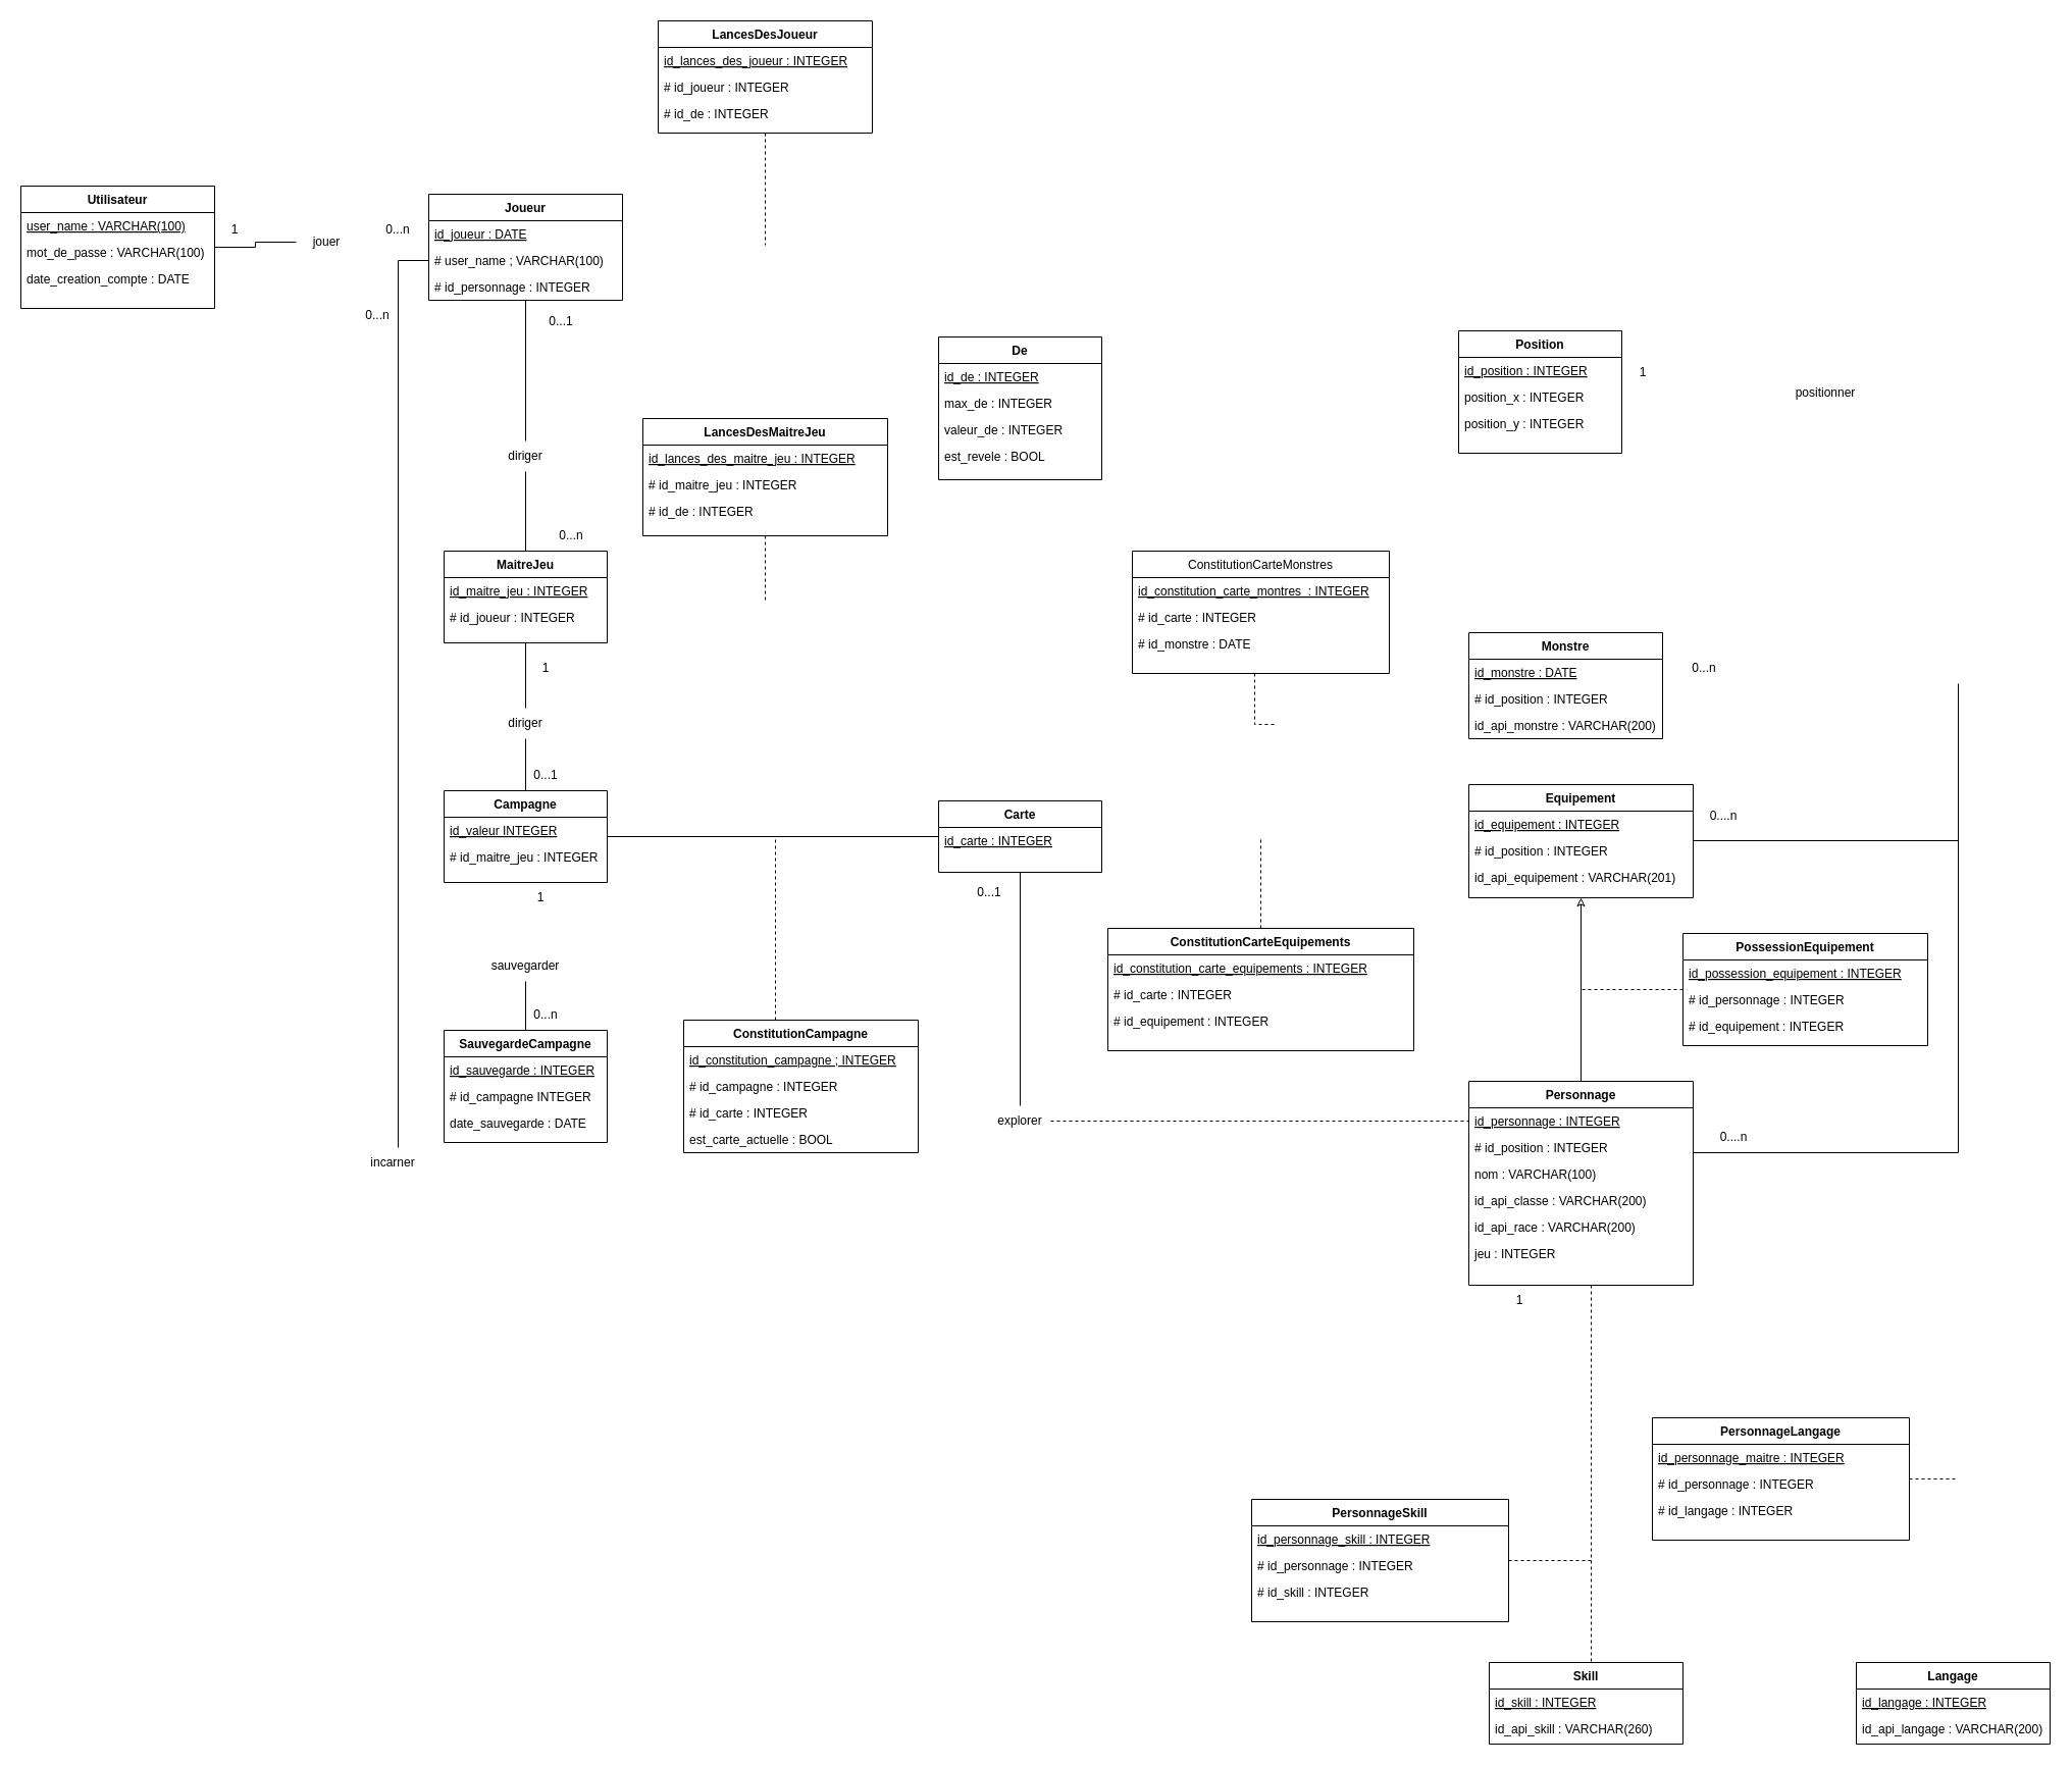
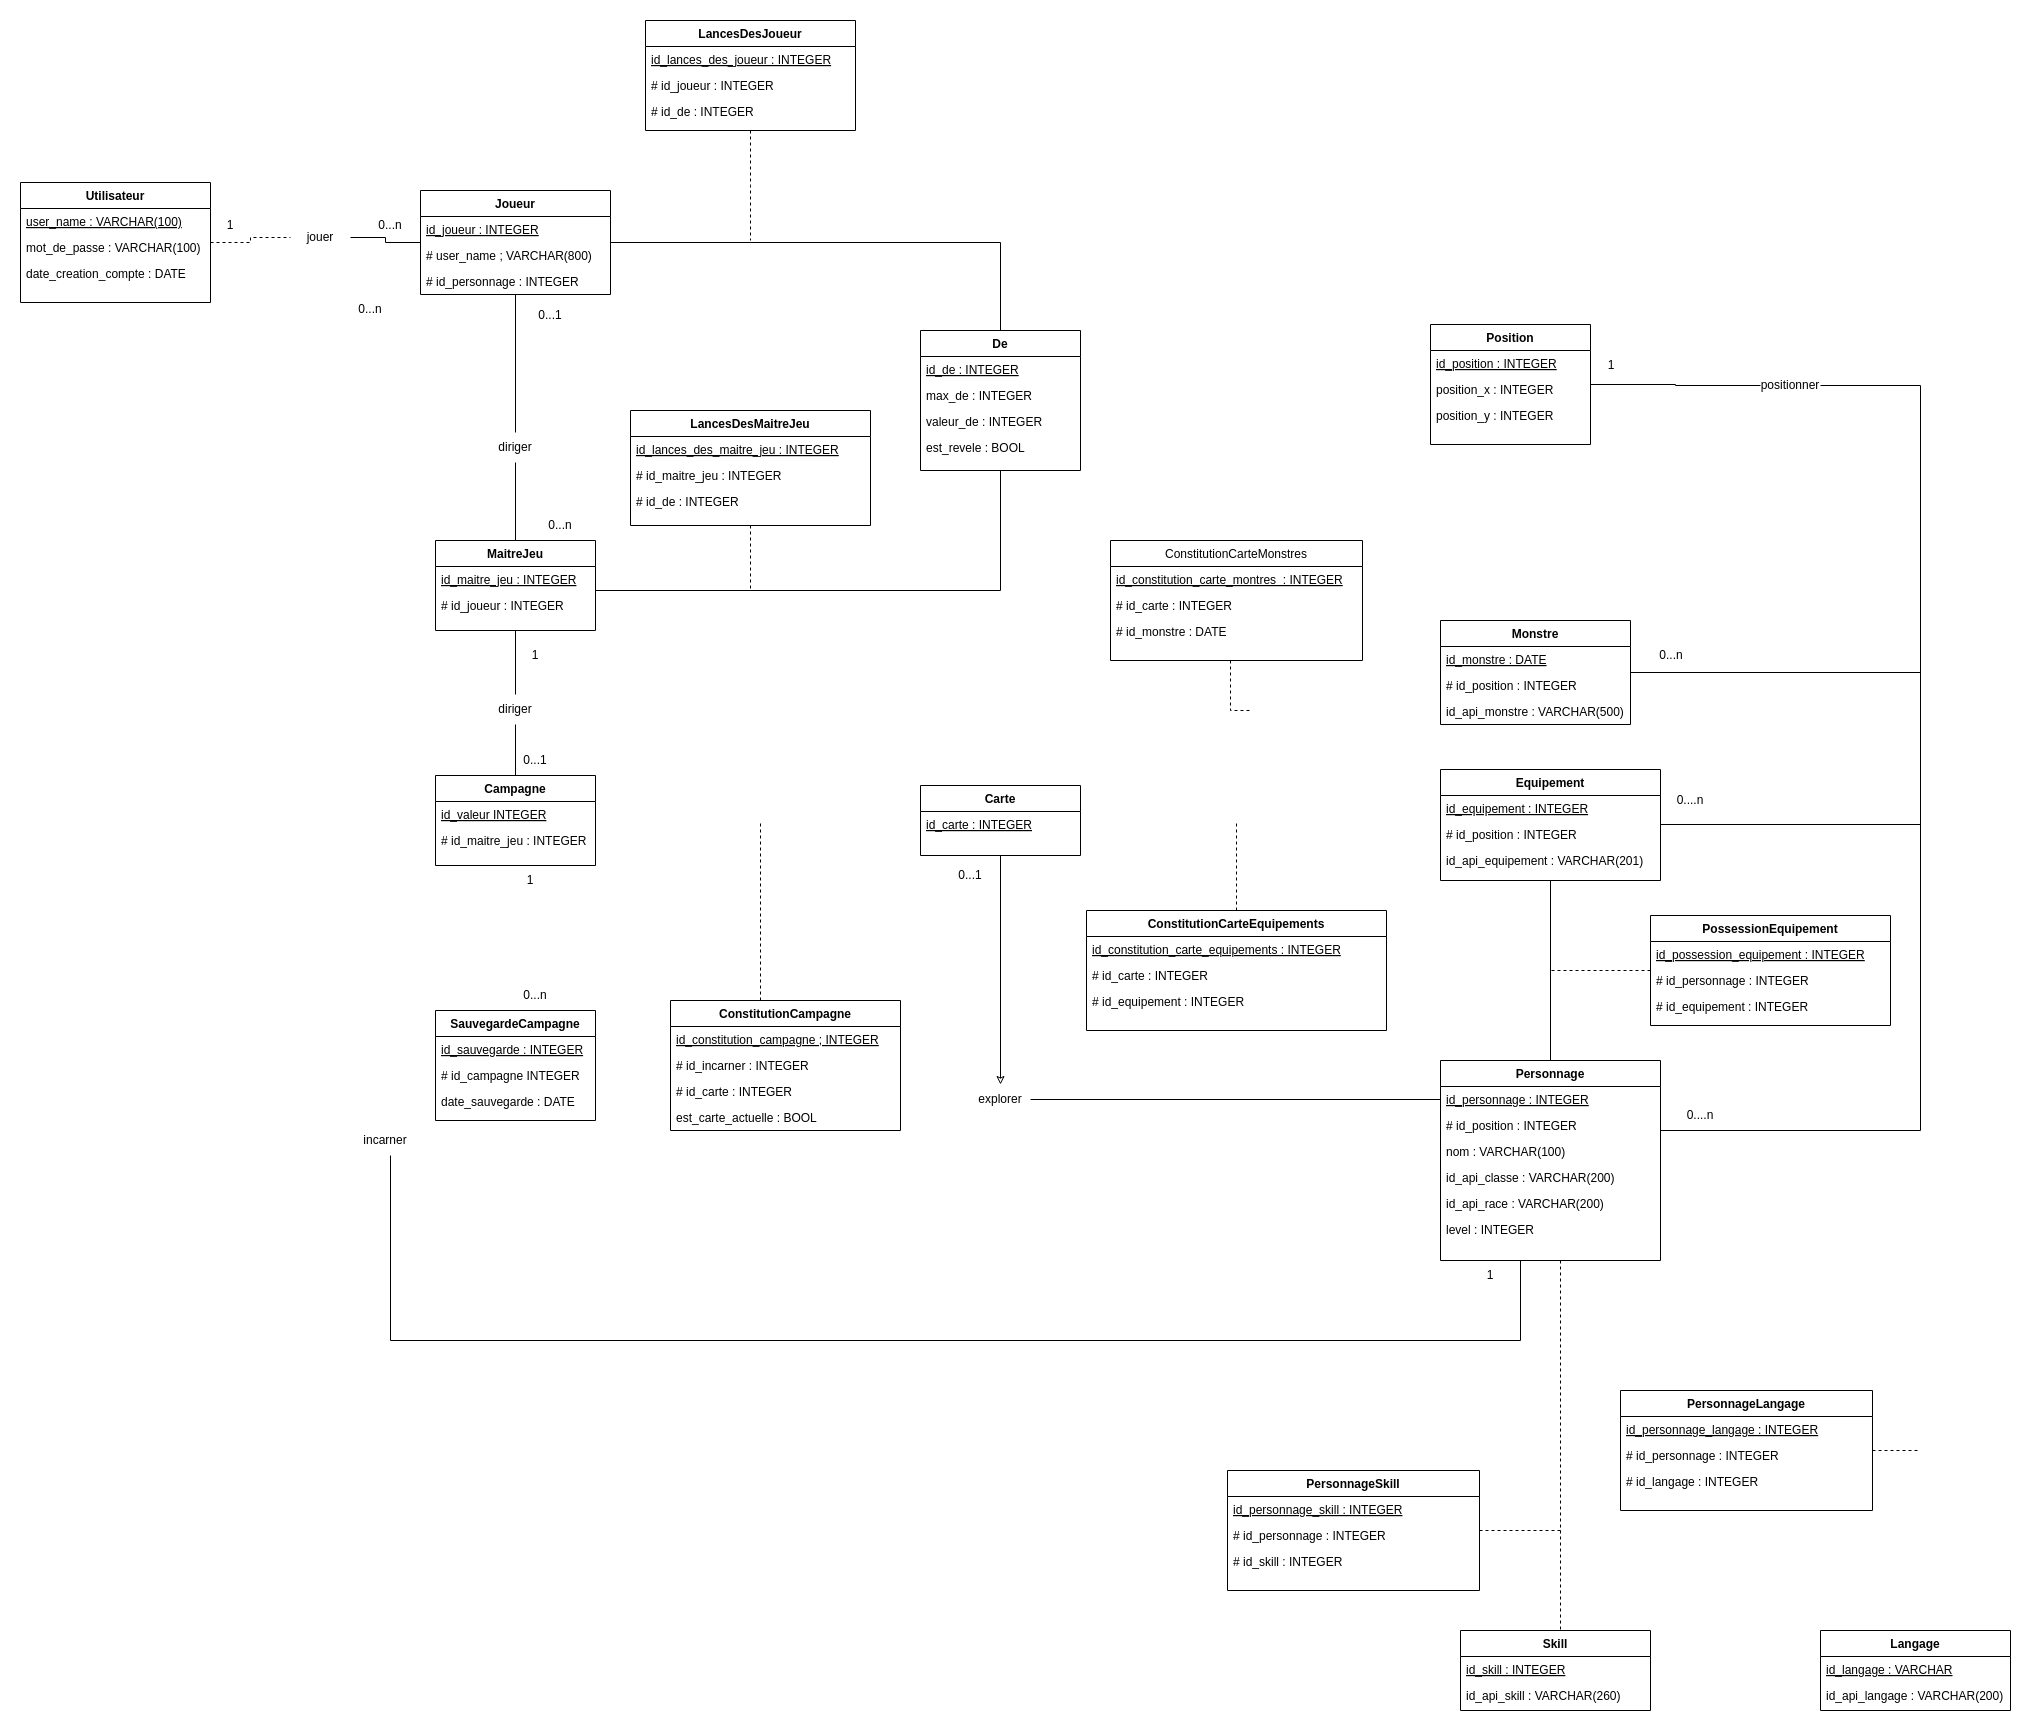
- <mxCell id="5" value="id_joueur : DATE" style="text;align=left;verticalAlign=top;spacingLeft=4;spacingRight=4;overflow=hidden;rotatable=0;points=[[0,0.5],[1,0.5]];portConstraint=eastwest;fontStyle=4" parent="4" vertex="1"><mxGeometry y="26" width="190" height="26" as="geometry" /></mxCell>
+ <mxCell id="5" value="id_joueur : INTEGER" style="text;align=left;verticalAlign=top;spacingLeft=4;spacingRight=4;overflow=hidden;rotatable=0;points=[[0,0.5],[1,0.5]];portConstraint=eastwest;fontStyle=4" parent="4" vertex="1"><mxGeometry y="26" width="190" height="26" as="geometry" /></mxCell>
+ <mxCell id="78" style="edgeStyle=orthogonalEdgeStyle;rounded=0;orthogonalLoop=1;jettySize=auto;html=1;endArrow=none;endFill=0;align=center;startArrow=none;" edge="1" parent="1" source="114" target="4"><mxGeometry relative="1" as="geometry" /></mxCell>
- <mxCell id="115" value="" style="edgeStyle=orthogonalEdgeStyle;rounded=0;orthogonalLoop=1;jettySize=auto;html=1;endArrow=none;endFill=0;align=center;" edge="1" parent="1" source="79" target="114"><mxGeometry relative="1" as="geometry"><mxPoint x="210" y="242" as="sourcePoint" /><mxPoint x="420" y="242" as="targetPoint" /></mxGeometry></mxCell>
+ <mxCell id="115" value="" style="edgeStyle=orthogonalEdgeStyle;rounded=0;orthogonalLoop=1;jettySize=auto;html=1;endArrow=none;endFill=0;align=center;dashed=1;" edge="1" parent="1" source="79" target="114"><mxGeometry relative="1" as="geometry"><mxPoint x="210" y="242" as="sourcePoint" /><mxPoint x="420" y="242" as="targetPoint" /></mxGeometry></mxCell>
+ <mxCell id="2" style="edgeStyle=orthogonalEdgeStyle;rounded=0;orthogonalLoop=1;jettySize=auto;html=1;endArrow=none;endFill=0;align=center;" edge="1" parent="1" source="4" target="57"><mxGeometry relative="1" as="geometry" /></mxCell>
- <mxCell id="6" value="# user_name ; VARCHAR(100)" style="text;align=left;verticalAlign=top;spacingLeft=4;spacingRight=4;overflow=hidden;rotatable=0;points=[[0,0.5],[1,0.5]];portConstraint=eastwest;rounded=0;shadow=0;html=0;" parent="4" vertex="1"><mxGeometry y="52" width="190" height="26" as="geometry" /></mxCell>
+ <mxCell id="6" value="# user_name ; VARCHAR(800)" style="text;align=left;verticalAlign=top;spacingLeft=4;spacingRight=4;overflow=hidden;rotatable=0;points=[[0,0.5],[1,0.5]];portConstraint=eastwest;rounded=0;shadow=0;html=0;" parent="4" vertex="1"><mxGeometry y="52" width="190" height="26" as="geometry" /></mxCell>
+ <mxCell id="47" style="edgeStyle=orthogonalEdgeStyle;rounded=0;orthogonalLoop=1;jettySize=auto;html=1;endArrow=none;endFill=0;startArrow=none;" edge="1" parent="1" source="91" target="62"><mxGeometry relative="1" as="geometry"><Array as="points" /></mxGeometry></mxCell>
+ <mxCell id="8" style="edgeStyle=orthogonalEdgeStyle;rounded=0;orthogonalLoop=1;jettySize=auto;html=1;endArrow=none;endFill=0;" edge="1" parent="1" source="9" target="57"><mxGeometry relative="1" as="geometry"><Array as="points"><mxPoint x="1000" y="590" /></Array></mxGeometry></mxCell>
+ <mxCell id="92" value="" style="edgeStyle=orthogonalEdgeStyle;rounded=0;orthogonalLoop=1;jettySize=auto;html=1;endArrow=none;endFill=0;" edge="1" parent="1" source="48" target="91"><mxGeometry relative="1" as="geometry"><mxPoint x="1600" y="672" as="sourcePoint" /><mxPoint x="1600" y="160" as="targetPoint" /><Array as="points"><mxPoint x="1920" y="672" /><mxPoint x="1920" y="385" /></Array></mxGeometry></mxCell>
- <mxCell id="33" style="edgeStyle=orthogonalEdgeStyle;rounded=0;orthogonalLoop=1;jettySize=auto;html=1;endArrow=none;endFill=0;startArrow=none;" edge="1" parent="1" source="95" target="4"><mxGeometry relative="1" as="geometry"><Array as="points"><mxPoint x="390" y="255" /></Array></mxGeometry></mxCell>
- <mxCell id="51" value="id_api_monstre : VARCHAR(200)" style="text;align=left;verticalAlign=top;spacingLeft=4;spacingRight=4;overflow=hidden;rotatable=0;points=[[0,0.5],[1,0.5]];portConstraint=eastwest;rounded=0;shadow=0;html=0;fontStyle=0" vertex="1" parent="48"><mxGeometry y="78" width="190" height="26" as="geometry" /></mxCell>
+ <mxCell id="51" value="id_api_monstre : VARCHAR(500)" style="text;align=left;verticalAlign=top;spacingLeft=4;spacingRight=4;overflow=hidden;rotatable=0;points=[[0,0.5],[1,0.5]];portConstraint=eastwest;rounded=0;shadow=0;html=0;fontStyle=0" vertex="1" parent="48"><mxGeometry y="78" width="190" height="26" as="geometry" /></mxCell>
- <mxCell id="12" style="edgeStyle=orthogonalEdgeStyle;rounded=0;orthogonalLoop=1;jettySize=auto;html=1;endArrow=none;endFill=0;" edge="1" parent="1" source="14" target="18"><mxGeometry relative="1" as="geometry" /></mxCell>
- <mxCell id="31" style="edgeStyle=orthogonalEdgeStyle;rounded=0;orthogonalLoop=1;jettySize=auto;html=1;endArrow=classic;endFill=0;" edge="1" parent="1" source="35" target="43"><mxGeometry relative="1" as="geometry" /></mxCell>
+ <mxCell id="31" style="edgeStyle=orthogonalEdgeStyle;rounded=0;orthogonalLoop=1;jettySize=auto;html=1;endArrow=none;endFill=0;" edge="1" parent="1" source="35" target="43"><mxGeometry relative="1" as="geometry" /></mxCell>
- <mxCell id="131" value="sauvegarder" style="text;html=1;strokeColor=none;fillColor=none;align=center;verticalAlign=middle;whiteSpace=wrap;rounded=0;" vertex="1" parent="1"><mxGeometry x="485" y="932" width="60" height="30" as="geometry" /></mxCell>
- <mxCell id="132" value="" style="edgeStyle=orthogonalEdgeStyle;rounded=0;orthogonalLoop=1;jettySize=auto;html=1;endArrow=none;endFill=0;align=center;" edge="1" parent="1" source="83" target="131"><mxGeometry relative="1" as="geometry"><mxPoint x="515" y="1010" as="sourcePoint" /><mxPoint x="515" y="865" as="targetPoint" /></mxGeometry></mxCell>
- <mxCell id="23" value="# id_campagne : INTEGER" style="text;align=left;verticalAlign=top;spacingLeft=4;spacingRight=4;overflow=hidden;rotatable=0;points=[[0,0.5],[1,0.5]];portConstraint=eastwest;rounded=0;shadow=0;html=0;" vertex="1" parent="21"><mxGeometry y="52" width="230" height="26" as="geometry" /></mxCell>
+ <mxCell id="23" value="# id_incarner : INTEGER" style="text;align=left;verticalAlign=top;spacingLeft=4;spacingRight=4;overflow=hidden;rotatable=0;points=[[0,0.5],[1,0.5]];portConstraint=eastwest;rounded=0;shadow=0;html=0;" vertex="1" parent="21"><mxGeometry y="52" width="230" height="26" as="geometry" /></mxCell>
- <mxCell id="130" value="" style="edgeStyle=orthogonalEdgeStyle;rounded=0;orthogonalLoop=1;jettySize=auto;html=1;endArrow=none;endFill=0;" edge="1" parent="1" source="18" target="129"><mxGeometry relative="1" as="geometry"><mxPoint x="1000" y="855" as="sourcePoint" /><mxPoint x="1440" y="1100" as="targetPoint" /><Array as="points" /></mxGeometry></mxCell>
+ <mxCell id="130" value="" style="edgeStyle=orthogonalEdgeStyle;rounded=0;orthogonalLoop=1;jettySize=auto;html=1;endArrow=classic;endFill=0;" edge="1" parent="1" source="18" target="129"><mxGeometry relative="1" as="geometry"><mxPoint x="1000" y="855" as="sourcePoint" /><mxPoint x="1440" y="1100" as="targetPoint" /><Array as="points" /></mxGeometry></mxCell>
- <mxCell id="17" style="edgeStyle=orthogonalEdgeStyle;rounded=0;orthogonalLoop=1;jettySize=auto;html=1;endArrow=none;endFill=0;startArrow=none;dashed=1;" edge="1" parent="1" source="129" target="35"><mxGeometry relative="1" as="geometry"><Array as="points"><mxPoint x="1000" y="1100" /></Array></mxGeometry></mxCell>
+ <mxCell id="17" style="edgeStyle=orthogonalEdgeStyle;rounded=0;orthogonalLoop=1;jettySize=auto;html=1;endArrow=none;endFill=0;startArrow=none;" edge="1" parent="1" source="129" target="35"><mxGeometry relative="1" as="geometry"><Array as="points"><mxPoint x="1000" y="1100" /></Array></mxGeometry></mxCell>
- <mxCell id="41" value="jeu : INTEGER" style="text;align=left;verticalAlign=top;spacingLeft=4;spacingRight=4;overflow=hidden;rotatable=0;points=[[0,0.5],[1,0.5]];portConstraint=eastwest;rounded=0;shadow=0;html=0;fontStyle=0" vertex="1" parent="35"><mxGeometry y="156" width="220" height="26" as="geometry" /></mxCell>
+ <mxCell id="41" value="level : INTEGER" style="text;align=left;verticalAlign=top;spacingLeft=4;spacingRight=4;overflow=hidden;rotatable=0;points=[[0,0.5],[1,0.5]];portConstraint=eastwest;rounded=0;shadow=0;html=0;fontStyle=0" vertex="1" parent="35"><mxGeometry y="156" width="220" height="26" as="geometry" /></mxCell>
+ <mxCell id="96" value="" style="edgeStyle=orthogonalEdgeStyle;rounded=0;orthogonalLoop=1;jettySize=auto;html=1;endArrow=none;endFill=0;" edge="1" parent="1" source="35" target="95"><mxGeometry relative="1" as="geometry"><mxPoint x="1520" y="1260" as="sourcePoint" /><mxPoint x="440" y="309" as="targetPoint" /><Array as="points"><mxPoint x="1520" y="1340" /><mxPoint x="390" y="1340" /></Array></mxGeometry></mxCell>
- <mxCell id="126" value="id_personnage_maitre : INTEGER" style="text;align=left;verticalAlign=top;spacingLeft=4;spacingRight=4;overflow=hidden;rotatable=0;points=[[0,0.5],[1,0.5]];portConstraint=eastwest;rounded=0;shadow=0;html=0;fontStyle=4" vertex="1" parent="125"><mxGeometry y="26" width="252" height="26" as="geometry" /></mxCell>
+ <mxCell id="126" value="id_personnage_langage : INTEGER" style="text;align=left;verticalAlign=top;spacingLeft=4;spacingRight=4;overflow=hidden;rotatable=0;points=[[0,0.5],[1,0.5]];portConstraint=eastwest;rounded=0;shadow=0;html=0;fontStyle=4" vertex="1" parent="125"><mxGeometry y="26" width="252" height="26" as="geometry" /></mxCell>
- <mxCell id="105" value="id_langage : INTEGER" style="text;align=left;verticalAlign=top;spacingLeft=4;spacingRight=4;overflow=hidden;rotatable=0;points=[[0,0.5],[1,0.5]];portConstraint=eastwest;rounded=0;shadow=0;html=0;fontStyle=4" vertex="1" parent="104"><mxGeometry y="26" width="190" height="26" as="geometry" /></mxCell>
+ <mxCell id="105" value="id_langage : VARCHAR" style="text;align=left;verticalAlign=top;spacingLeft=4;spacingRight=4;overflow=hidden;rotatable=0;points=[[0,0.5],[1,0.5]];portConstraint=eastwest;rounded=0;shadow=0;html=0;fontStyle=4" vertex="1" parent="104"><mxGeometry y="26" width="190" height="26" as="geometry" /></mxCell>
